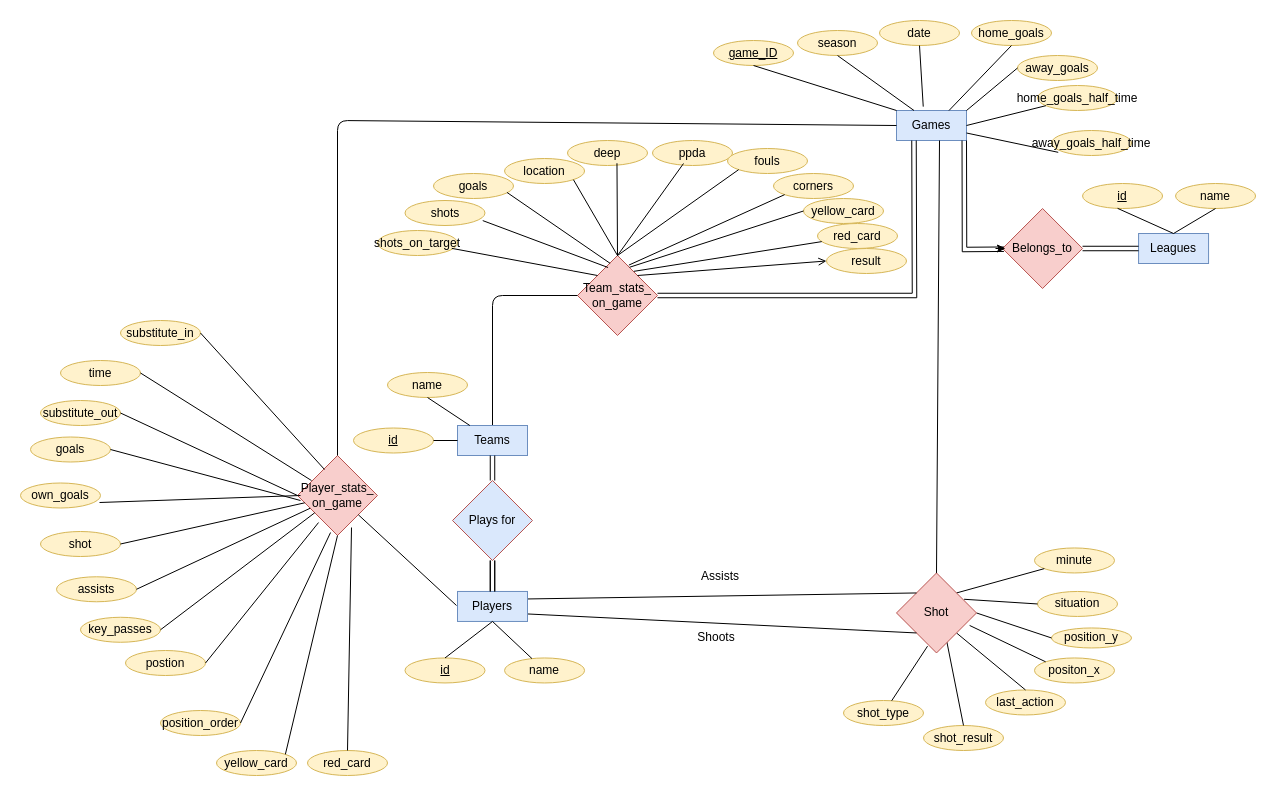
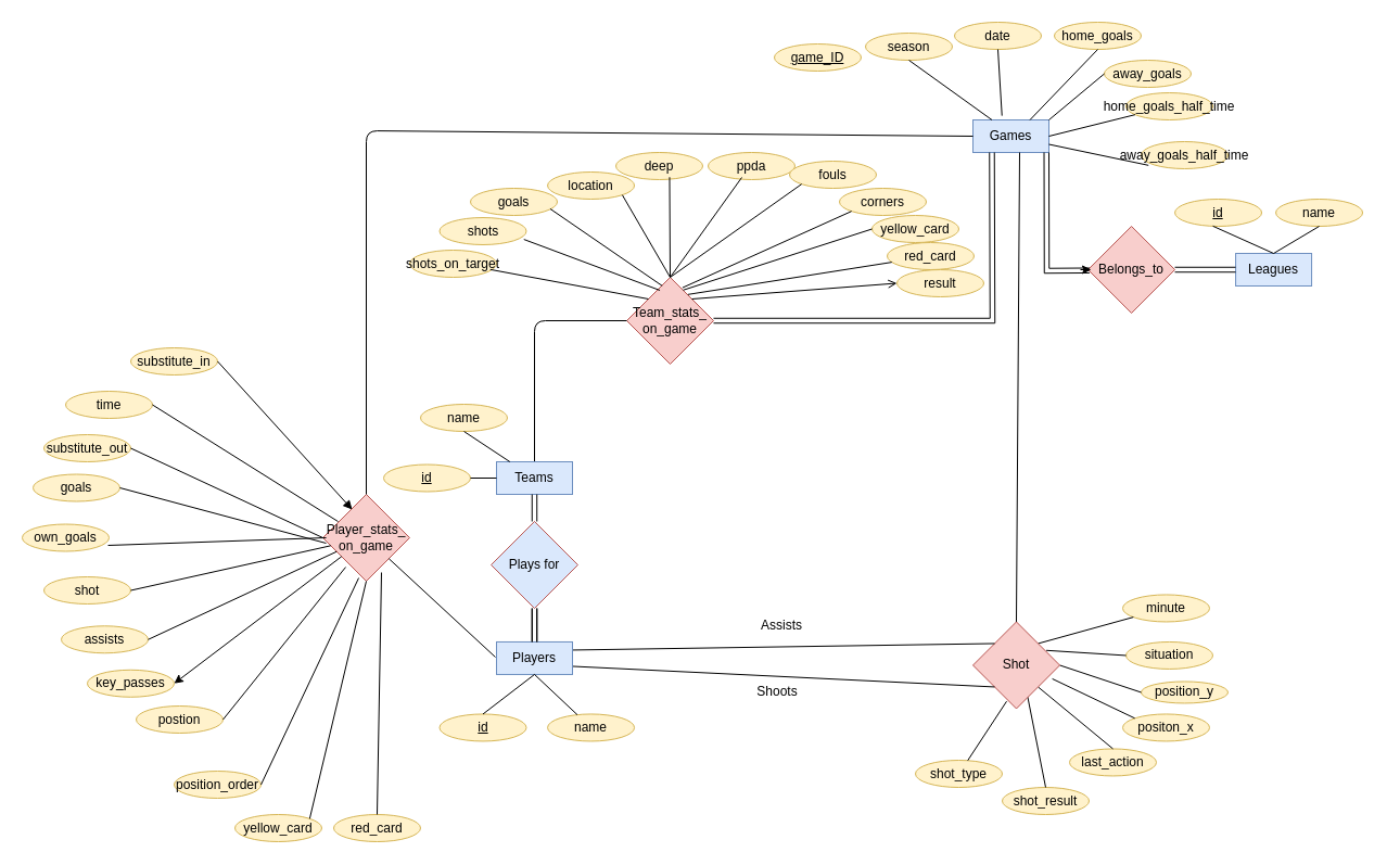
- <mxCell id="55" value="" style="endArrow=none;html=1;entryX=0.5;entryY=1;entryDx=0;entryDy=0;exitX=0;exitY=0;exitDx=0;exitDy=0;" parent="1" source="2" target="47" edge="1"><mxGeometry width="50" height="50" relative="1" as="geometry"><mxPoint x="717" y="470" as="sourcePoint" /><mxPoint x="767" y="420" as="targetPoint" /></mxGeometry></mxCell>
- <mxCell id="35" value="" style="endArrow=none;html=1;exitX=1;exitY=0.5;exitDx=0;exitDy=0;entryX=0.338;entryY=0.175;entryDx=0;entryDy=0;entryPerimeter=0;" parent="1" source="32" target="19" edge="1"><mxGeometry width="50" height="50" relative="1" as="geometry"><mxPoint x="460" y="590" as="sourcePoint" /><mxPoint x="510" y="540" as="targetPoint" /></mxGeometry></mxCell>
+ <mxCell id="35" value="" style="endArrow=block;html=1;exitX=1;exitY=0.5;exitDx=0;exitDy=0;entryX=0.338;entryY=0.175;entryDx=0;entryDy=0;entryPerimeter=0;" parent="1" source="32" target="19" edge="1"><mxGeometry width="50" height="50" relative="1" as="geometry"><mxPoint x="460" y="590" as="sourcePoint" /><mxPoint x="510" y="540" as="targetPoint" /></mxGeometry></mxCell>
- <mxCell id="42" value="" style="endArrow=none;html=1;entryX=1;entryY=0.5;entryDx=0;entryDy=0;" parent="1" source="19" target="26" edge="1"><mxGeometry width="50" height="50" relative="1" as="geometry"><mxPoint x="460" y="590" as="sourcePoint" /><mxPoint x="510" y="540" as="targetPoint" /></mxGeometry></mxCell>
+ <mxCell id="42" value="" style="endArrow=classic;html=1;entryX=1;entryY=0.5;entryDx=0;entryDy=0;" parent="1" source="19" target="26" edge="1"><mxGeometry width="50" height="50" relative="1" as="geometry"><mxPoint x="460" y="590" as="sourcePoint" /><mxPoint x="510" y="540" as="targetPoint" /></mxGeometry></mxCell>
